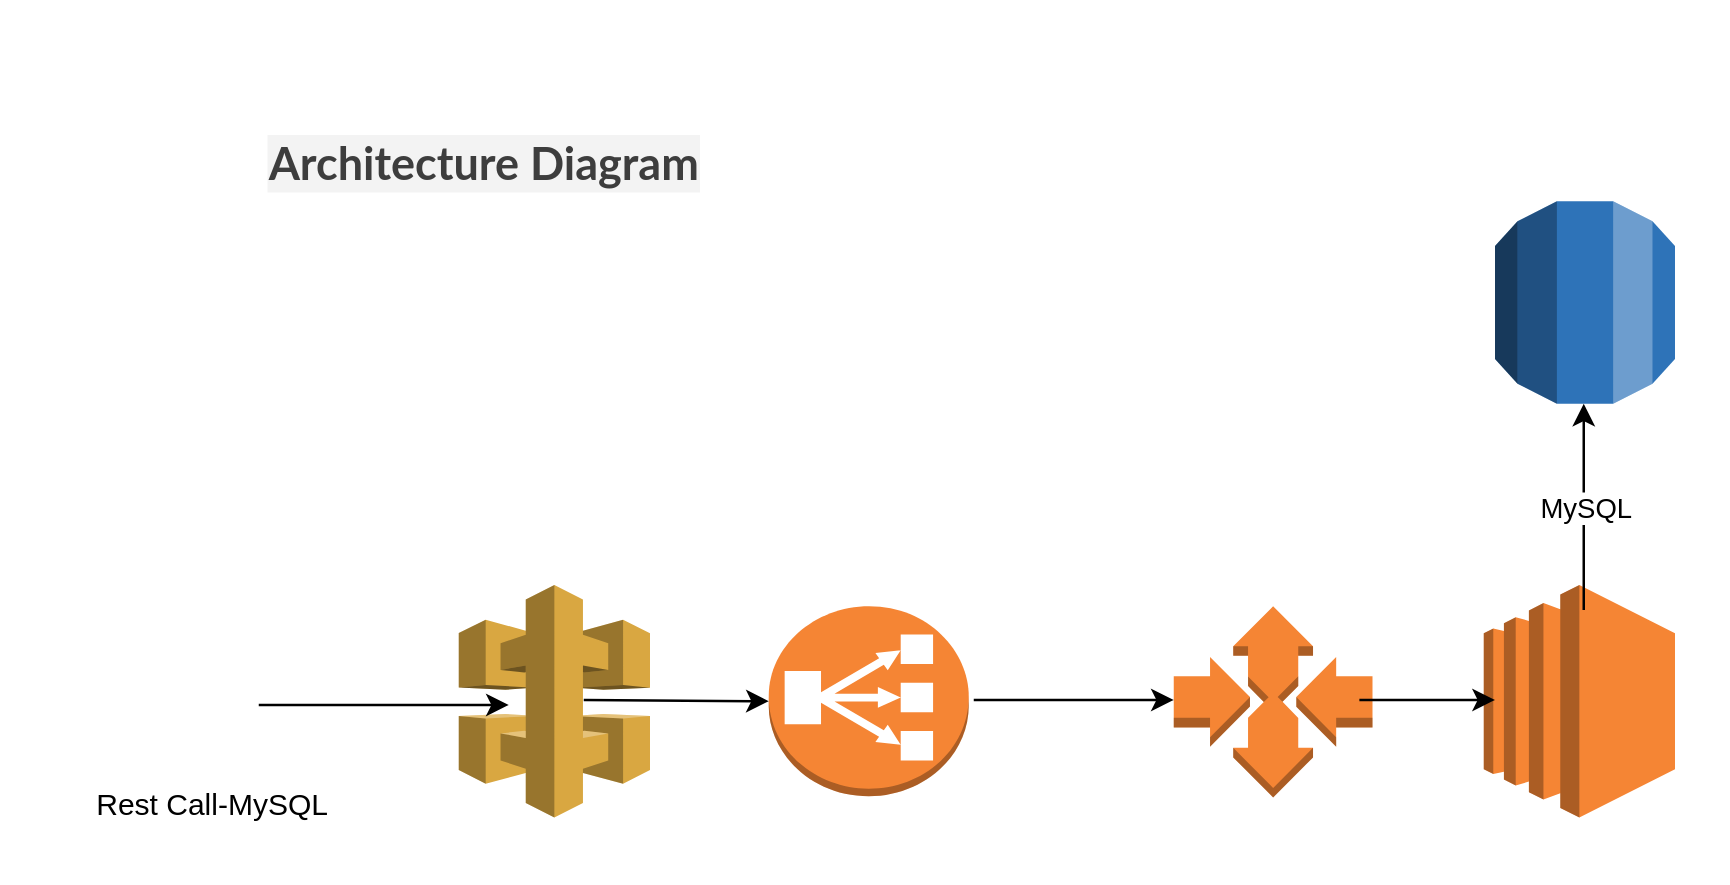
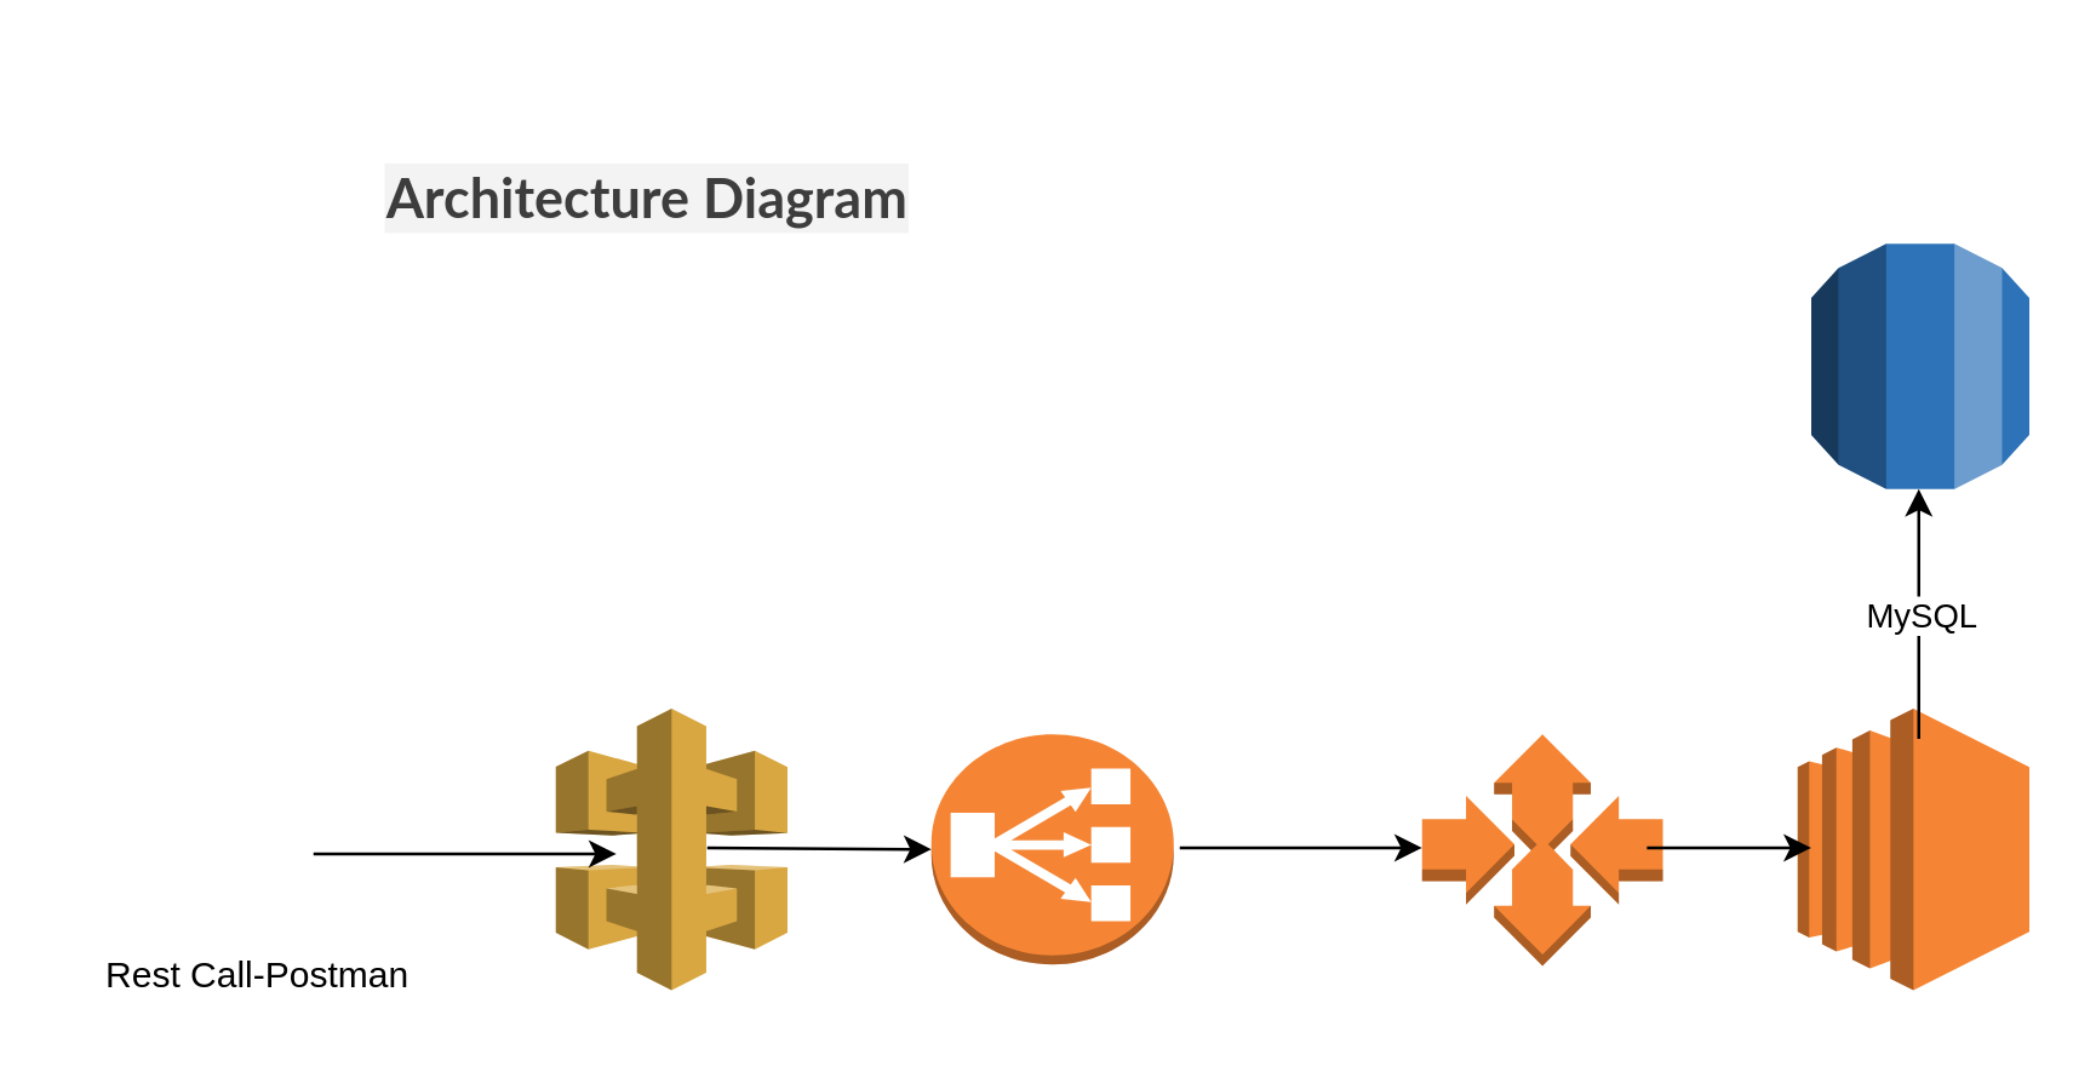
- <mxCell id="14" value="&lt;h2 id=&quot;architecture&quot; style=&quot;box-sizing: border-box ; margin: 1.8em 0px ; line-height: 1.33 ; color: rgba(0 , 0 , 0 , 0.75) ; font-family: &amp;#34;lato&amp;#34; , &amp;#34;helvetica neue&amp;#34; , &amp;#34;helvetica&amp;#34; , sans-serif ; background-color: rgb(243 , 243 , 243)&quot;&gt;Architecture Diagram&lt;/h2&gt;" style="text;html=1;align=center;verticalAlign=middle;resizable=0;points=[];autosize=1;" vertex="1" parent="1"><mxGeometry x="93" y="20" width="200" height="90" as="geometry" /></mxCell>
+ <mxCell id="14" value="&lt;h2 id=&quot;architecture&quot; style=&quot;box-sizing: border-box ; margin: 1.8em 0px ; line-height: 1.33 ; color: rgba(0 , 0 , 0 , 0.75) ; font-family: &amp;#34;lato&amp;#34; , &amp;#34;helvetica neue&amp;#34; , &amp;#34;helvetica&amp;#34; , sans-serif ; background-color: rgb(243 , 243 , 243)&quot;&gt;Architecture Diagram&lt;/h2&gt;" style="text;html=1;align=center;verticalAlign=middle;resizable=0;points=[];autosize=1;" vertex="1" parent="1"><mxGeometry x="113" y="20" width="200" height="90" as="geometry" /></mxCell>
- <mxCell id="15" value="Rest Call-MySQL&amp;nbsp;" style="text;html=1;strokeColor=none;fillColor=none;align=center;verticalAlign=middle;whiteSpace=wrap;rounded=0;" vertex="1" parent="1"><mxGeometry x="20" y="312" width="133" height="20" as="geometry" /></mxCell>
+ <mxCell id="15" value="Rest Call-Postman&amp;nbsp;" style="text;html=1;strokeColor=none;fillColor=none;align=center;verticalAlign=middle;whiteSpace=wrap;rounded=0;" vertex="1" parent="1"><mxGeometry x="20" y="312" width="133" height="20" as="geometry" /></mxCell>
